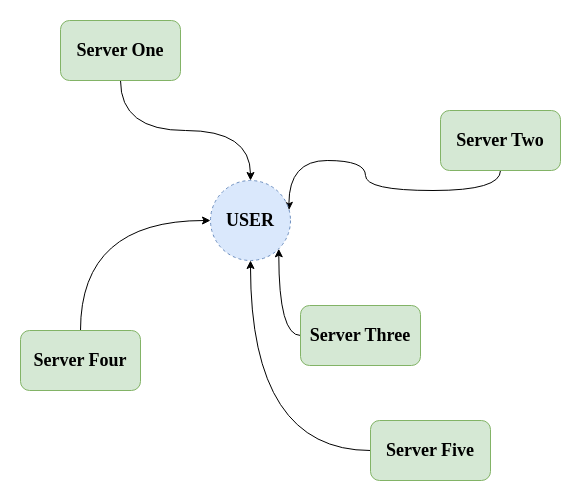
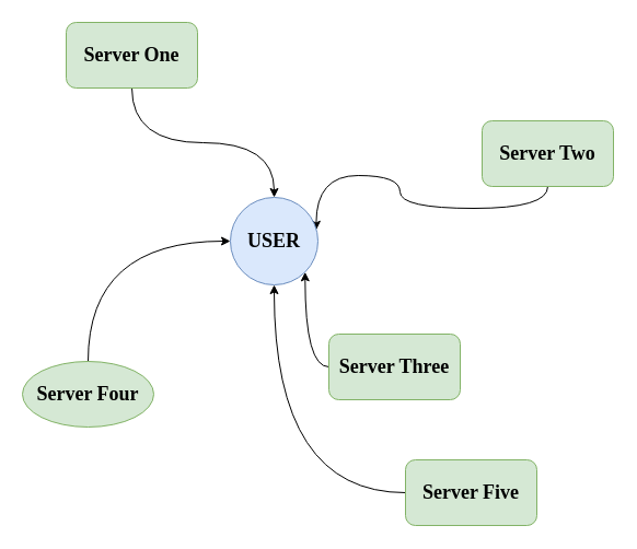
- <mxCell id="12" value="&lt;h2&gt;&lt;font face=&quot;Garamond&quot;&gt;USER&lt;/font&gt;&lt;/h2&gt;" style="ellipse;whiteSpace=wrap;html=1;aspect=fixed;fillColor=#dae8fc;strokeColor=#6c8ebf;dashed=1;" vertex="1" parent="1"><mxGeometry x="210" y="180" width="80" height="80" as="geometry" /></mxCell>
+ <mxCell id="12" value="&lt;h2&gt;&lt;font face=&quot;Garamond&quot;&gt;USER&lt;/font&gt;&lt;/h2&gt;" style="ellipse;whiteSpace=wrap;html=1;aspect=fixed;fillColor=#dae8fc;strokeColor=#6c8ebf;" vertex="1" parent="1"><mxGeometry x="210" y="180" width="80" height="80" as="geometry" /></mxCell>
- <mxCell id="7" value="&lt;h2&gt;&lt;font face=&quot;Garamond&quot;&gt;Server Four&lt;/font&gt;&lt;/h2&gt;" style="rounded=1;whiteSpace=wrap;html=1;fillColor=#d5e8d4;strokeColor=#82b366;" vertex="1" parent="1"><mxGeometry x="20" y="330" width="120" height="60" as="geometry" /></mxCell>
+ <mxCell id="7" value="&lt;h2&gt;&lt;font face=&quot;Garamond&quot;&gt;Server Four&lt;/font&gt;&lt;/h2&gt;" style="ellipse;whiteSpace=wrap;html=1;fillColor=#d5e8d4;strokeColor=#82b366;" vertex="1" parent="1"><mxGeometry x="20" y="330" width="120" height="60" as="geometry" /></mxCell>
